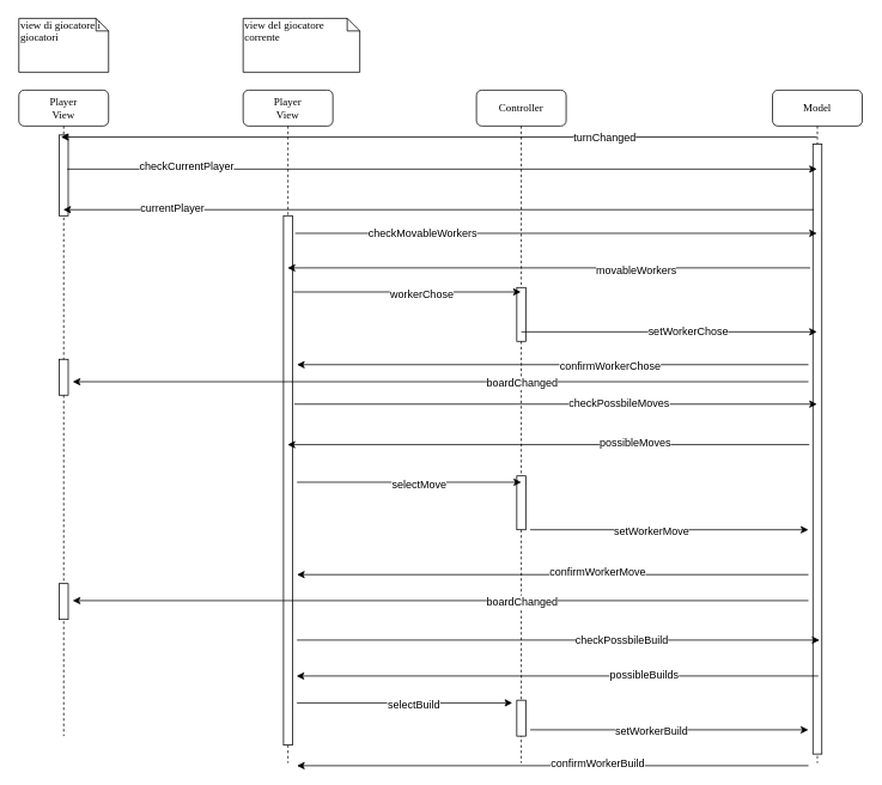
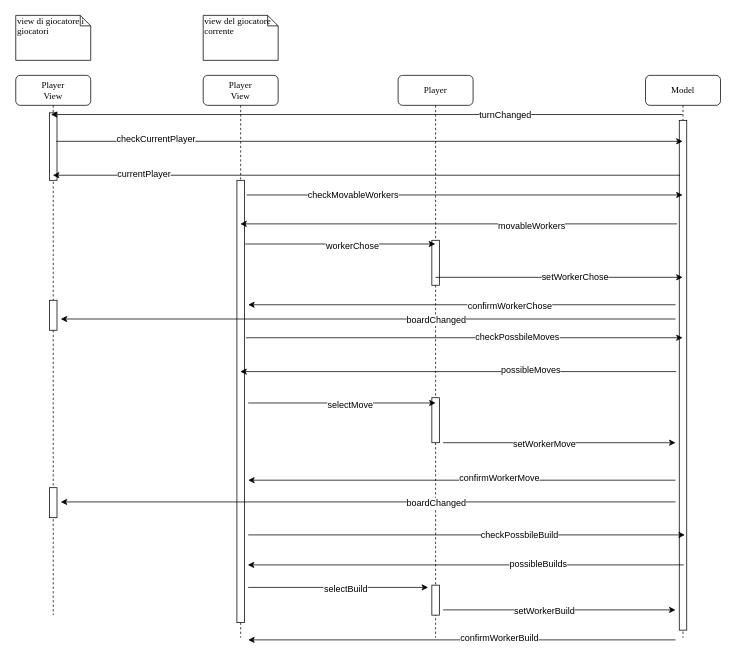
- <mxCell id="10" value="view del giocatore corrente" style="shape=note;whiteSpace=wrap;html=1;size=14;verticalAlign=top;align=left;spacingTop=-6;rounded=0;shadow=0;comic=0;labelBackgroundColor=none;strokeWidth=1;fontFamily=Verdana;fontSize=12" parent="1" vertex="1"><mxGeometry x="270" y="20" width="130" height="60" as="geometry" /></mxCell>
+ <mxCell id="10" value="view del giocatore corrente" style="shape=note;whiteSpace=wrap;html=1;size=14;verticalAlign=top;align=left;spacingTop=-6;rounded=0;shadow=0;comic=0;labelBackgroundColor=none;strokeWidth=1;fontFamily=Verdana;fontSize=12" parent="1" vertex="1"><mxGeometry x="270" y="20" width="100" height="60" as="geometry" /></mxCell>
- <mxCell id="2" value="Controller" style="shape=umlLifeline;perimeter=lifelinePerimeter;whiteSpace=wrap;html=1;container=1;collapsible=0;recursiveResize=0;outlineConnect=0;rounded=1;shadow=0;comic=0;labelBackgroundColor=none;strokeWidth=1;fontFamily=Verdana;fontSize=12;align=center;allowArrows=0;connectable=0;" parent="1" vertex="1"><mxGeometry x="530" y="100" width="100" height="750" as="geometry" /></mxCell>
+ <mxCell id="2" value="Player" style="shape=umlLifeline;perimeter=lifelinePerimeter;whiteSpace=wrap;html=1;container=1;collapsible=0;recursiveResize=0;outlineConnect=0;rounded=1;shadow=0;comic=0;labelBackgroundColor=none;strokeWidth=1;fontFamily=Verdana;fontSize=12;align=center;allowArrows=0;connectable=0;" parent="1" vertex="1"><mxGeometry x="530" y="100" width="100" height="750" as="geometry" /></mxCell>
